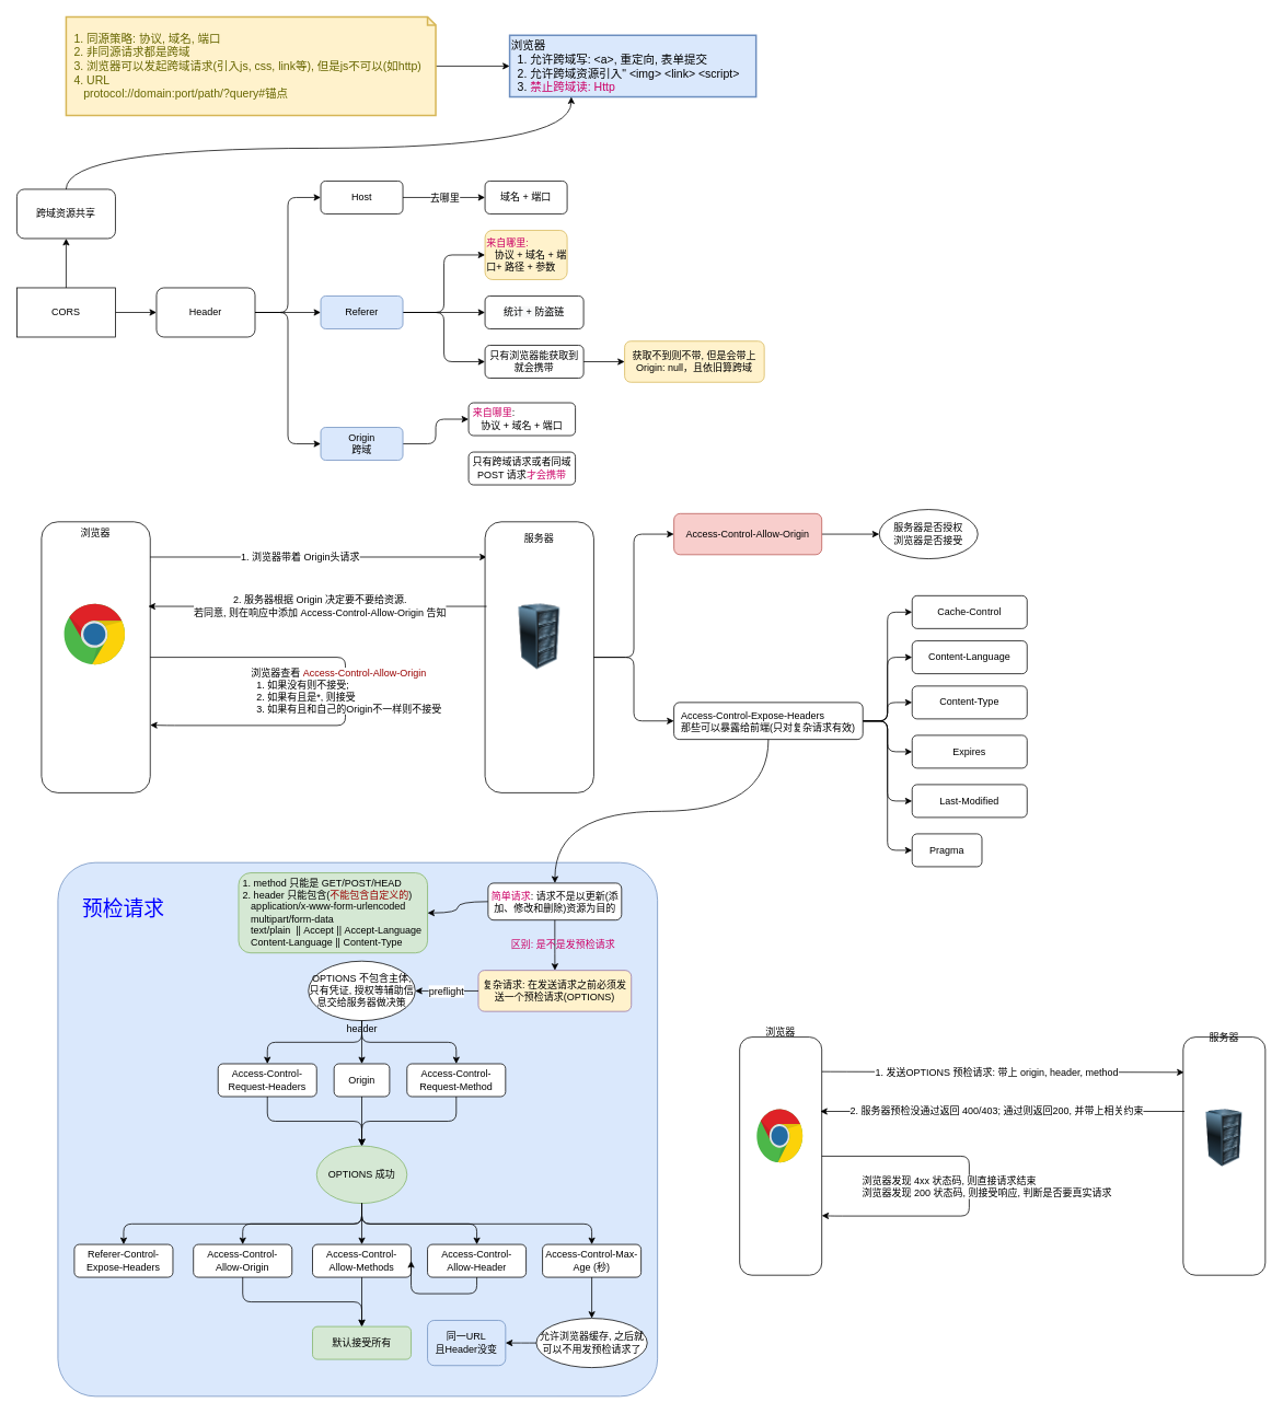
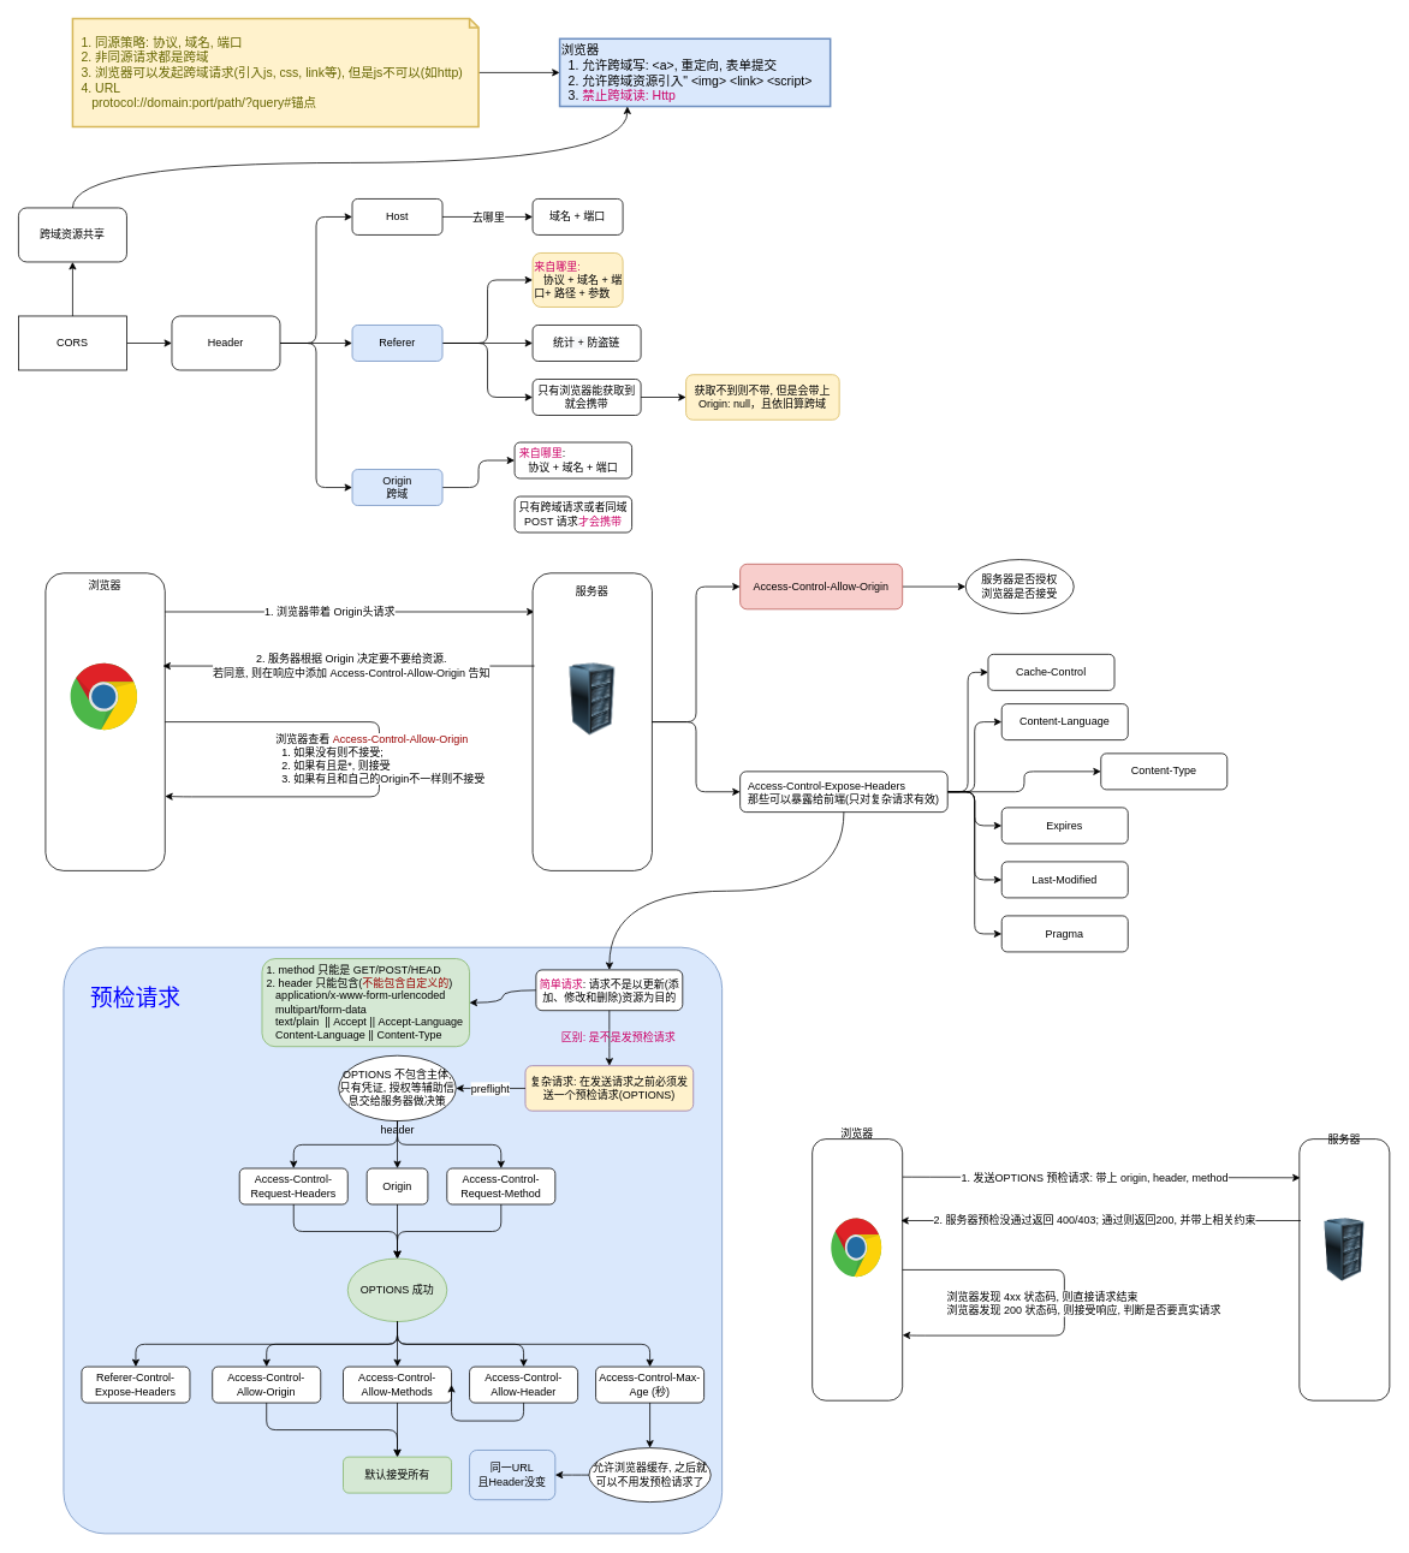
- <mxCell id="55" value="&lt;div style=&quot;text-align: left&quot;&gt;Cache-Control&lt;br&gt;&lt;/div&gt;" style="whiteSpace=wrap;html=1;rounded=1;" vertex="1" parent="1"><mxGeometry x="1110" y="725" width="140" height="40" as="geometry" /></mxCell>
+ <mxCell id="55" value="&lt;div style=&quot;text-align: left&quot;&gt;Cache-Control&lt;br&gt;&lt;/div&gt;" style="whiteSpace=wrap;html=1;rounded=1;" vertex="1" parent="1"><mxGeometry x="1095" y="725" width="140" height="40" as="geometry" /></mxCell>
- <mxCell id="57" value="&lt;div style=&quot;text-align: left&quot;&gt;Content-Type&lt;br&gt;&lt;/div&gt;" style="whiteSpace=wrap;html=1;rounded=1;" vertex="1" parent="1"><mxGeometry x="1110" y="835" width="140" height="40" as="geometry" /></mxCell>
+ <mxCell id="57" value="&lt;div style=&quot;text-align: left&quot;&gt;Content-Type&lt;br&gt;&lt;/div&gt;" style="whiteSpace=wrap;html=1;rounded=1;" vertex="1" parent="1"><mxGeometry x="1220" y="835" width="140" height="40" as="geometry" /></mxCell>
- <mxCell id="60" value="&lt;div style=&quot;text-align: left&quot;&gt;Pragma&lt;br&gt;&lt;/div&gt;" style="whiteSpace=wrap;html=1;rounded=1;" vertex="1" parent="1"><mxGeometry x="1110" y="1015" width="85" height="40" as="geometry" /></mxCell>
+ <mxCell id="60" value="&lt;div style=&quot;text-align: left&quot;&gt;Pragma&lt;br&gt;&lt;/div&gt;" style="whiteSpace=wrap;html=1;rounded=1;" vertex="1" parent="1"><mxGeometry x="1110" y="1015" width="140" height="40" as="geometry" /></mxCell>
